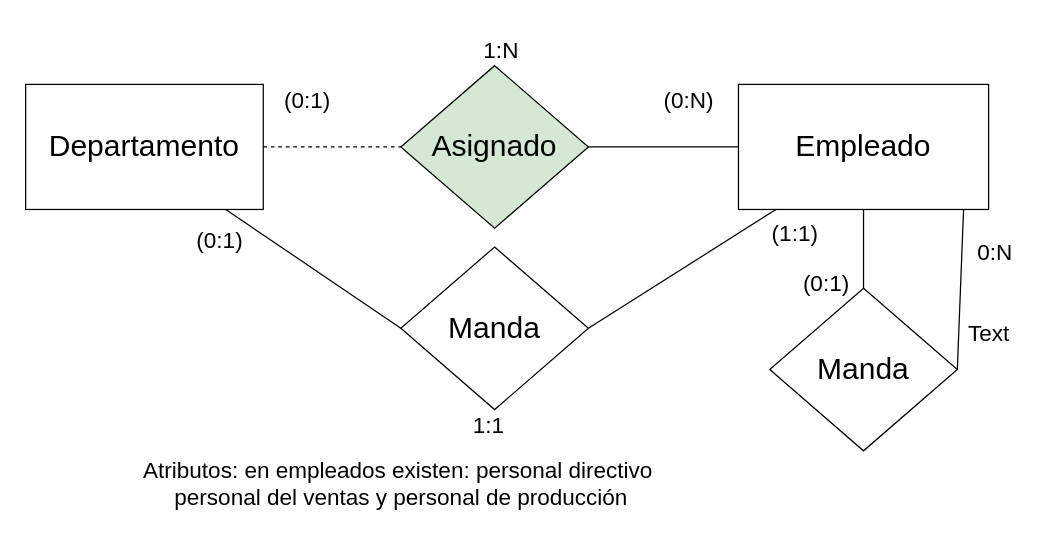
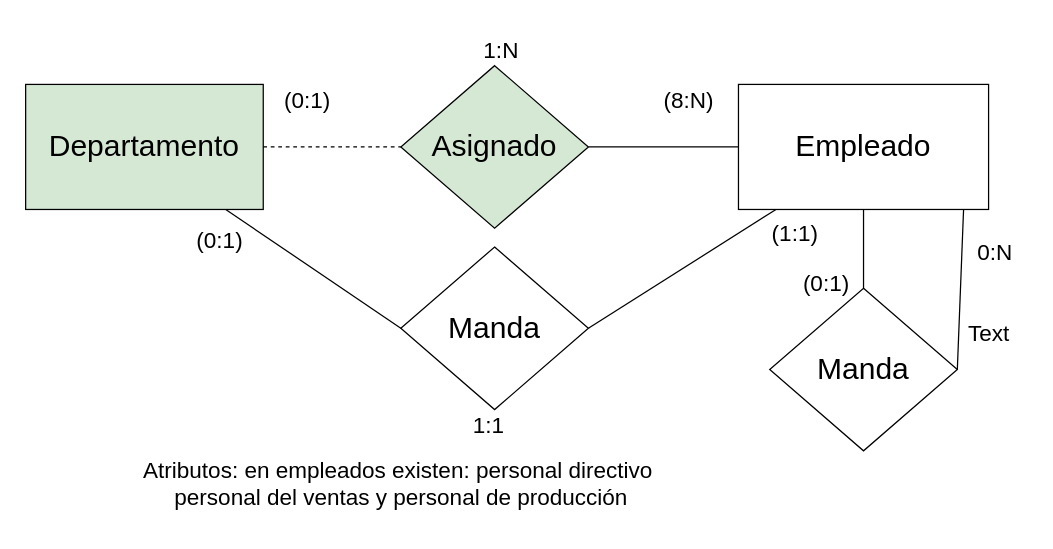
- <mxCell id="12" value="&lt;font style=&quot;font-size: 18px;&quot;&gt;(0:N)&lt;/font&gt;" style="text;html=1;align=center;verticalAlign=middle;resizable=0;points=[];autosize=1;strokeColor=none;fillColor=none;" vertex="1" parent="1"><mxGeometry x="520" y="60" width="60" height="40" as="geometry" /></mxCell>
+ <mxCell id="12" value="&lt;font style=&quot;font-size: 18px;&quot;&gt;(8:N)&lt;/font&gt;" style="text;html=1;align=center;verticalAlign=middle;resizable=0;points=[];autosize=1;strokeColor=none;fillColor=none;" vertex="1" parent="1"><mxGeometry x="520" y="60" width="60" height="40" as="geometry" /></mxCell>
- <mxCell id="3" value="&lt;font style=&quot;font-size: 24px;&quot;&gt;Departamento&lt;/font&gt;" style="rounded=0;whiteSpace=wrap;html=1;" vertex="1" parent="1"><mxGeometry x="20" y="67" width="190" height="100" as="geometry" /></mxCell>
+ <mxCell id="3" value="&lt;font style=&quot;font-size: 24px;&quot;&gt;Departamento&lt;/font&gt;" style="rounded=0;whiteSpace=wrap;html=1;fillColor=#d5e8d4;" vertex="1" parent="1"><mxGeometry x="20" y="67" width="190" height="100" as="geometry" /></mxCell>
